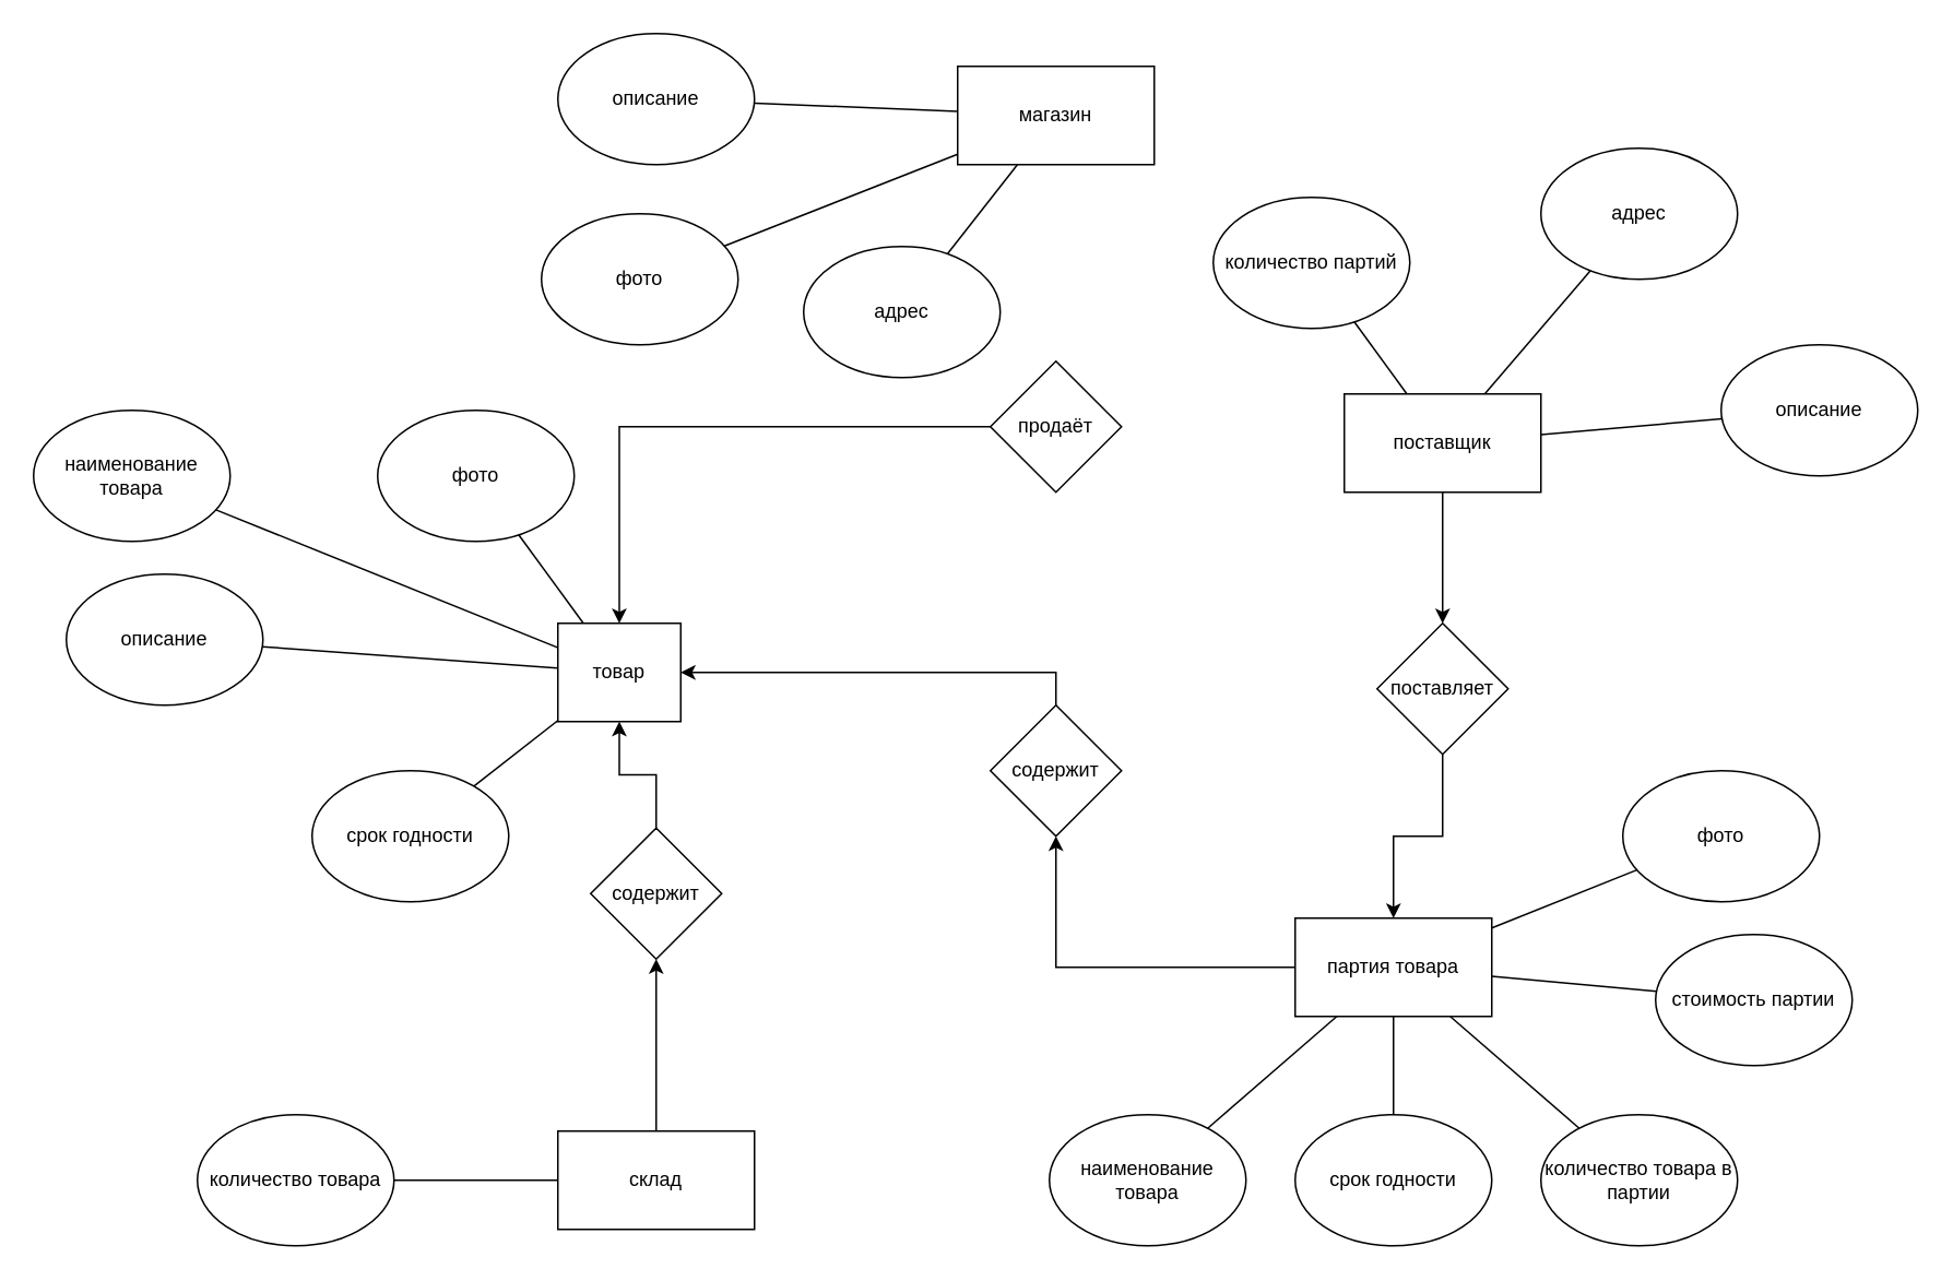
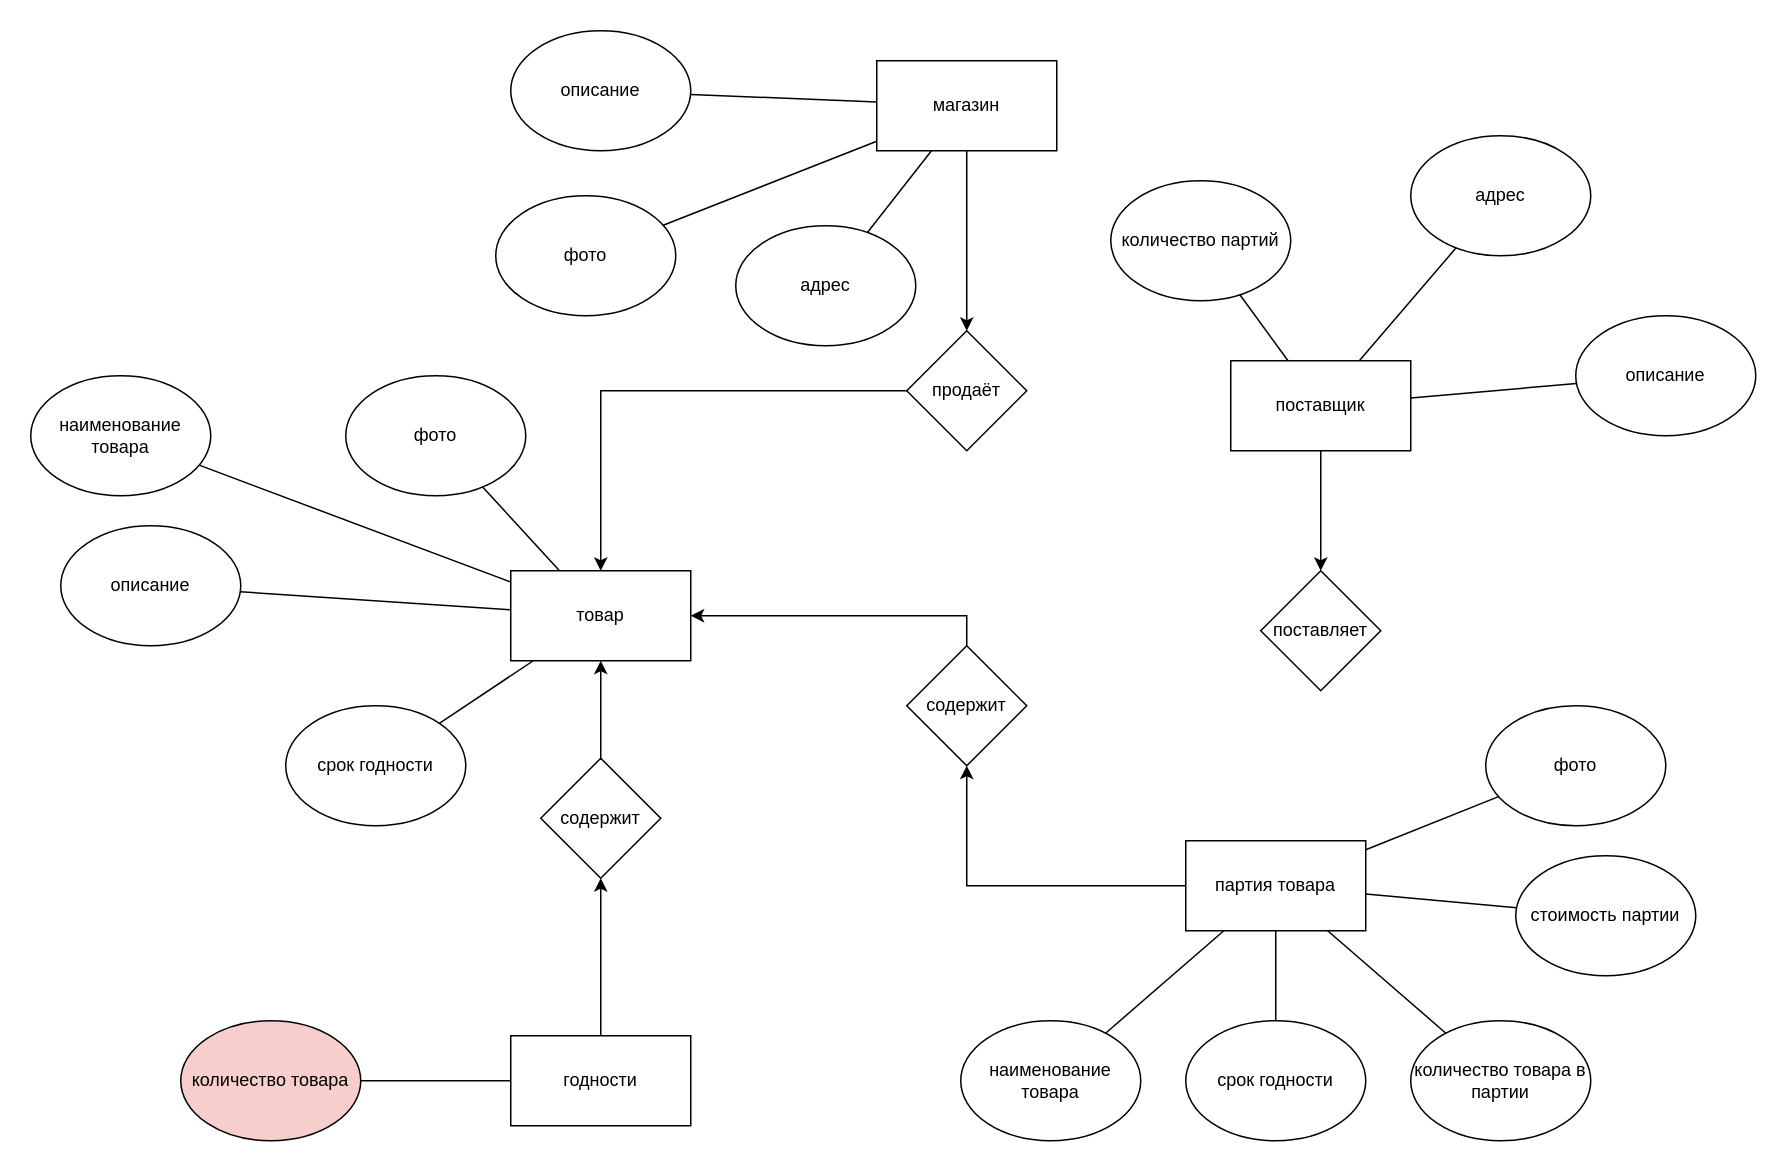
+ <mxCell id="21" style="edgeStyle=orthogonalEdgeStyle;rounded=0;orthogonalLoop=1;jettySize=auto;html=1;" edge="1" parent="1" source="22" target="24"><mxGeometry relative="1" as="geometry" /></mxCell>
- <mxCell id="7" value="товар" style="rounded=0;whiteSpace=wrap;html=1;" vertex="1" parent="1"><mxGeometry x="340" y="380" width="75" height="60" as="geometry" /></mxCell>
+ <mxCell id="7" value="товар" style="rounded=0;whiteSpace=wrap;html=1;" vertex="1" parent="1"><mxGeometry x="340" y="380" width="120" height="60" as="geometry" /></mxCell>
- <mxCell id="19" style="edgeStyle=orthogonalEdgeStyle;rounded=0;orthogonalLoop=1;jettySize=auto;html=1;" edge="1" parent="1" source="20" target="16"><mxGeometry relative="1" as="geometry" /></mxCell>
- <mxCell id="5" value="количество товара" style="ellipse;whiteSpace=wrap;html=1;" vertex="1" parent="1"><mxGeometry x="120" y="680" width="120" height="80" as="geometry" /></mxCell>
+ <mxCell id="5" value="количество товара" style="ellipse;whiteSpace=wrap;html=1;fillColor=#f8cecc;" vertex="1" parent="1"><mxGeometry x="120" y="680" width="120" height="80" as="geometry" /></mxCell>
- <mxCell id="4" value="склад" style="rounded=0;whiteSpace=wrap;html=1;" vertex="1" parent="1"><mxGeometry x="340" y="690" width="120" height="60" as="geometry" /></mxCell>
+ <mxCell id="4" value="годности" style="rounded=0;whiteSpace=wrap;html=1;" vertex="1" parent="1"><mxGeometry x="340" y="690" width="120" height="60" as="geometry" /></mxCell>
